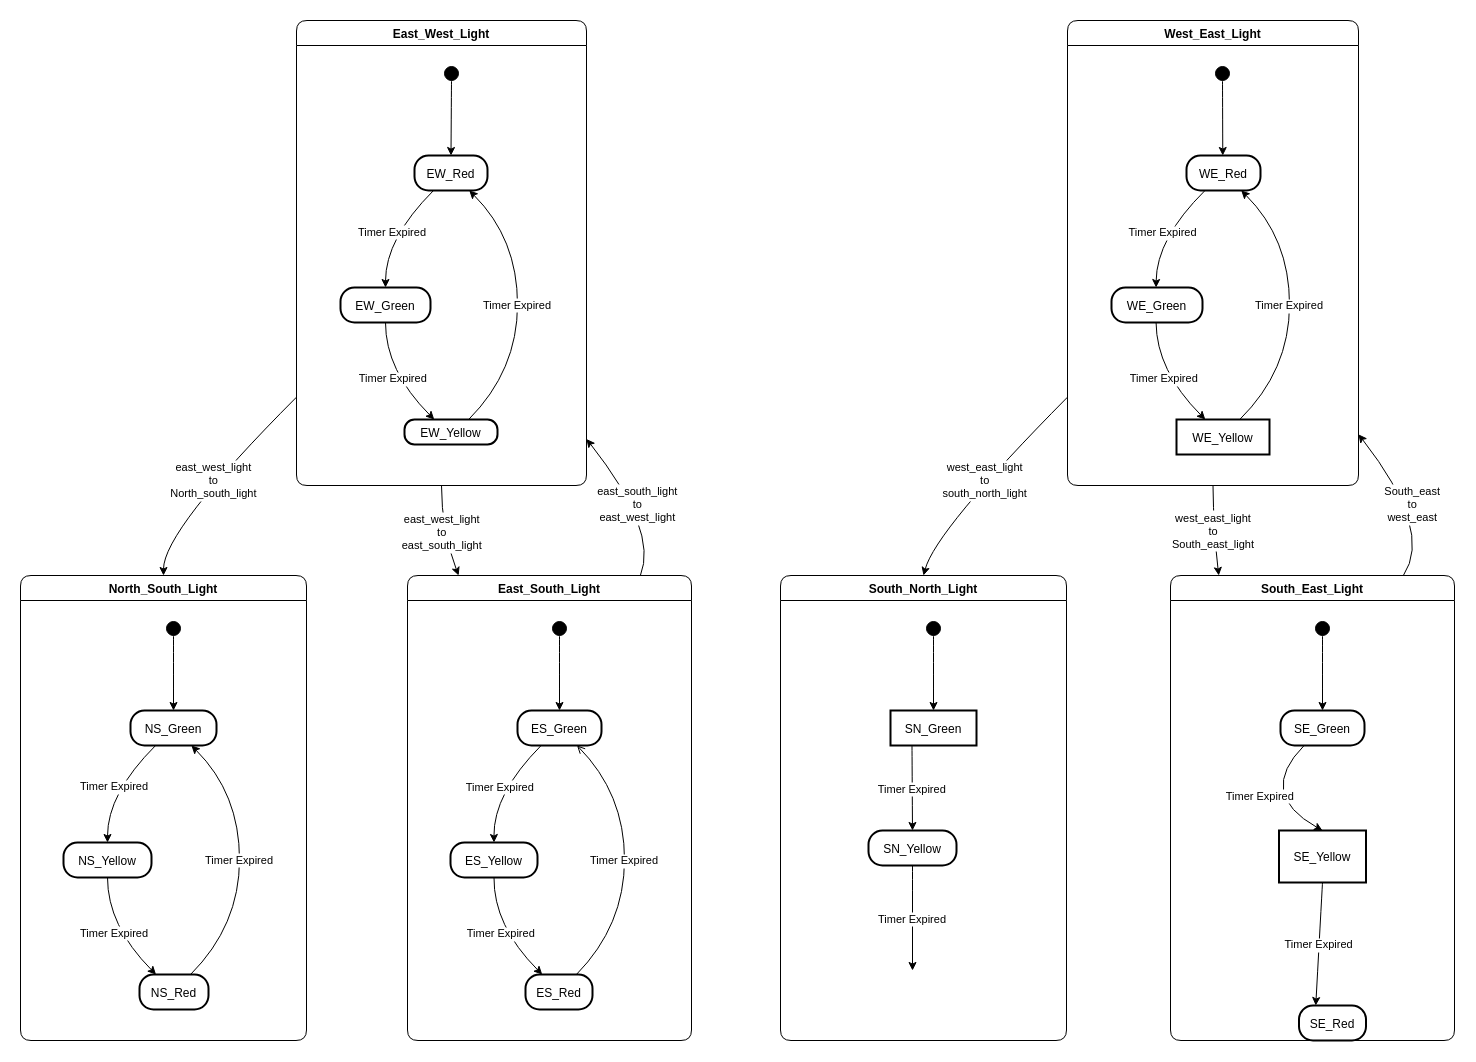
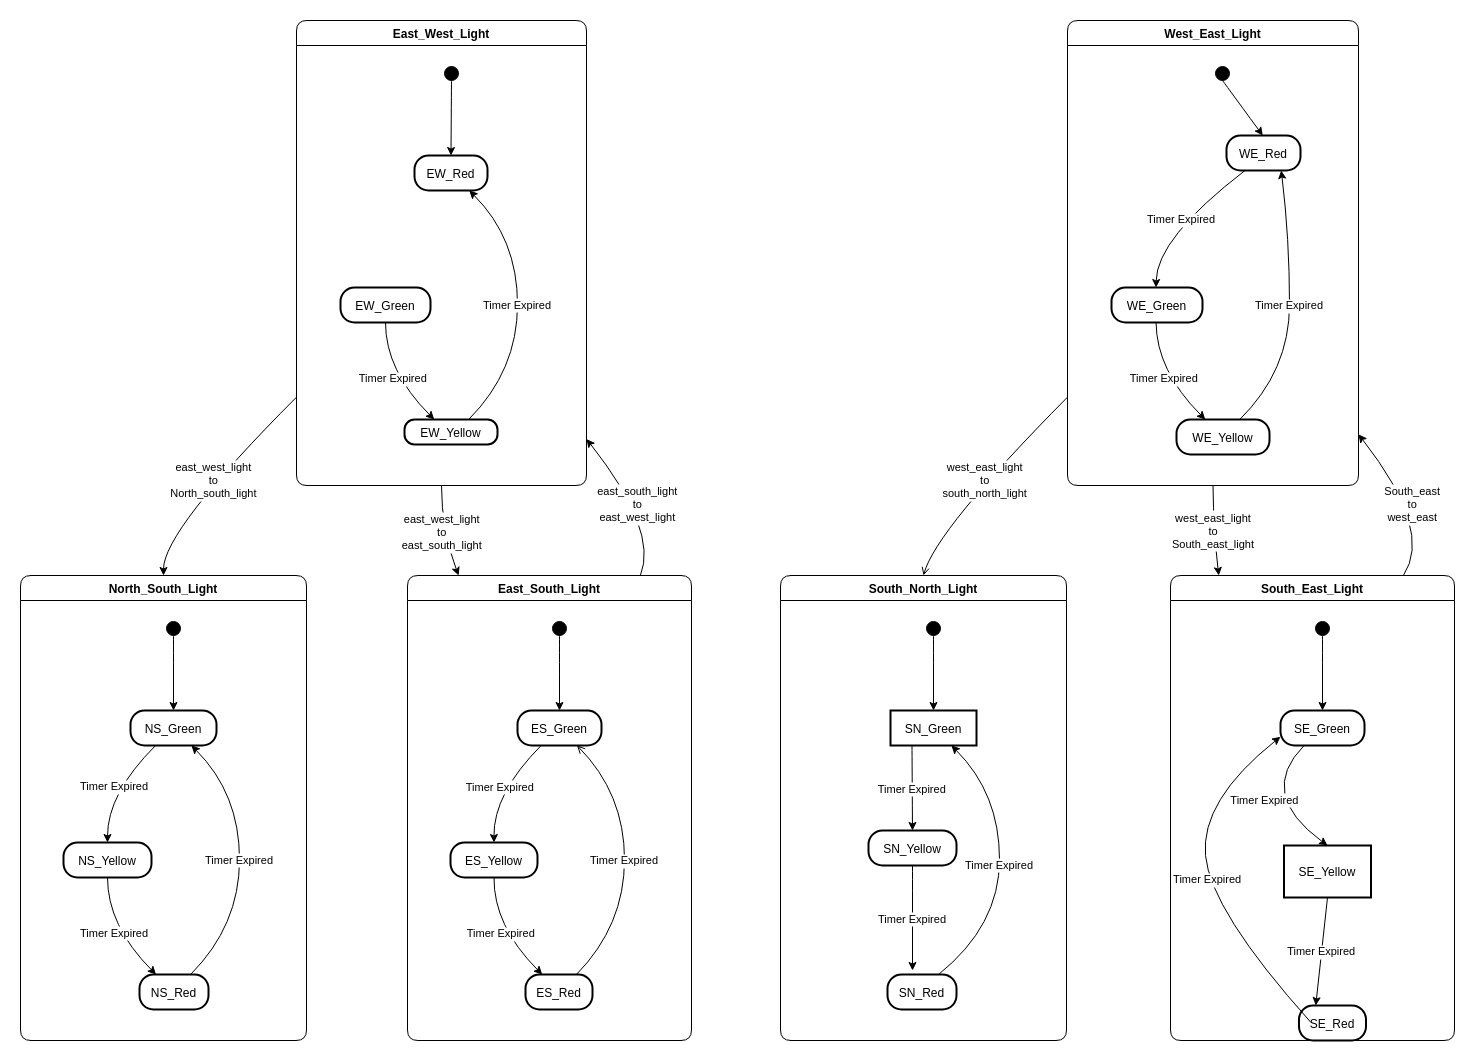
- <mxCell id="31" value="WE_Red" style="rounded=1;arcSize=40;strokeWidth=2" vertex="1" parent="29"><mxGeometry x="119" y="135" width="74" height="35" as="geometry" /></mxCell>
+ <mxCell id="31" value="WE_Red" style="rounded=1;arcSize=40;strokeWidth=2" vertex="1" parent="29"><mxGeometry x="159" y="115" width="74" height="35" as="geometry" /></mxCell>
- <mxCell id="8" value="Timer Expired" style="curved=1;startArrow=none;;exitX=0.27;exitY=0.98;entryX=0.5;entryY=0;rounded=0;" edge="1" parent="2" source="4" target="5"><mxGeometry relative="1" as="geometry"><Array as="points"><mxPoint x="89" y="218" /></Array></mxGeometry></mxCell>
- <mxCell id="33" value="WE_Yellow" style="arcSize=40;strokeWidth=2;rounded=0;" vertex="1" parent="29"><mxGeometry x="109" y="399" width="93" height="35" as="geometry" /></mxCell>
+ <mxCell id="33" value="WE_Yellow" style="rounded=1;arcSize=40;strokeWidth=2" vertex="1" parent="29"><mxGeometry x="109" y="399" width="93" height="35" as="geometry" /></mxCell>
- <mxCell id="59" value="west_east_light&#10;to&#10;south_north_light" style="curved=1;startArrow=none;;exitX=0;exitY=0.81;entryX=0.5;entryY=0;rounded=0;" edge="1" parent="1" source="29" target="47"><mxGeometry relative="1" as="geometry"><Array as="points"><mxPoint x="935" y="530" /></Array></mxGeometry></mxCell>
+ <mxCell id="59" value="west_east_light&#10;to&#10;south_north_light" style="curved=1;startArrow=none;exitX=0;exitY=0.81;entryX=0.5;entryY=0;rounded=0;endArrow=open;" edge="1" parent="1" source="29" target="47"><mxGeometry relative="1" as="geometry"><Array as="points"><mxPoint x="935" y="530" /></Array></mxGeometry></mxCell>
- <mxCell id="41" value="SE_Yellow" style="rounded=1;arcSize=0;strokeWidth=2" vertex="1" parent="38"><mxGeometry x="108.5" y="255" width="87" height="52" as="geometry" /></mxCell>
+ <mxCell id="41" value="SE_Yellow" style="rounded=1;arcSize=0;strokeWidth=2" vertex="1" parent="38"><mxGeometry x="113.5" y="270" width="87" height="52" as="geometry" /></mxCell>
+ <mxCell id="55" value="Timer Expired" style="curved=1;startArrow=none;;exitX=0.74;exitY=0;entryX=0.7;entryY=0.98;rounded=0;" edge="1" parent="47" source="51" target="49"><mxGeometry relative="1" as="geometry"><Array as="points"><mxPoint x="219" y="350" /><mxPoint x="219" y="218" /></Array></mxGeometry></mxCell>
+ <mxCell id="46" value="Timer Expired" style="curved=1;startArrow=none;;entryX=0;entryY=0.75;rounded=0;exitX=0.179;exitY=0.486;exitDx=0;exitDy=0;exitPerimeter=0;entryDx=0;entryDy=0;" edge="1" parent="38" source="42" target="40"><mxGeometry relative="1" as="geometry"><Array as="points"><mxPoint x="40" y="335" /><mxPoint x="30" y="225" /></Array><mxPoint x="110" y="416" as="sourcePoint" /></mxGeometry></mxCell>
+ <mxCell id="51" value="SN_Red" style="rounded=1;arcSize=40;strokeWidth=2" vertex="1" parent="47"><mxGeometry x="107" y="399" width="69" height="35" as="geometry" /></mxCell>
